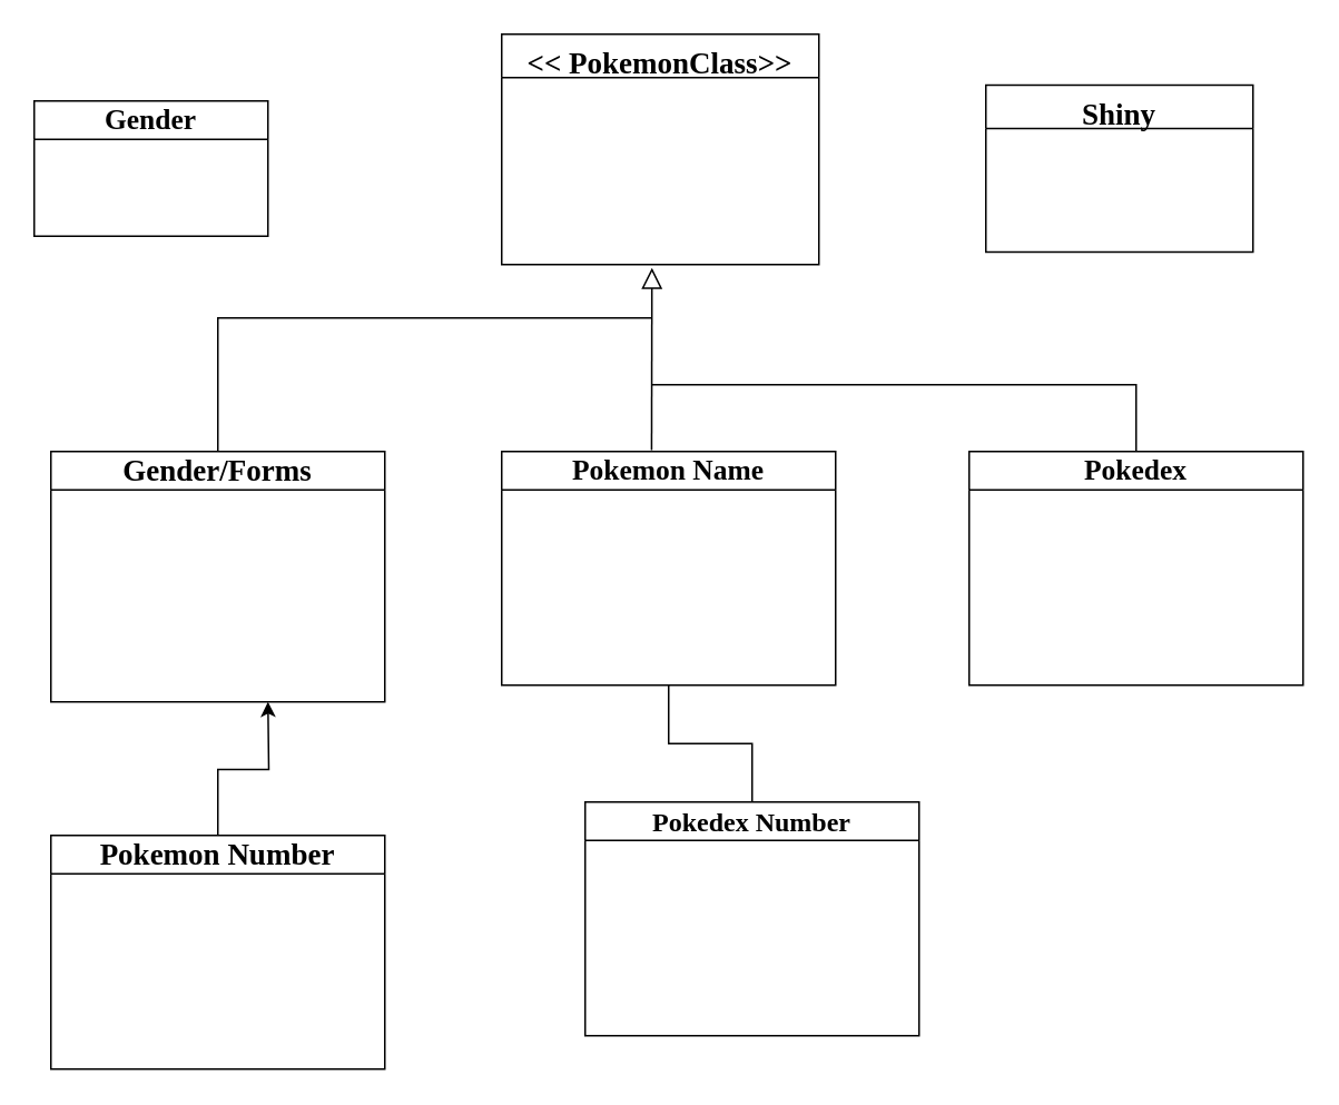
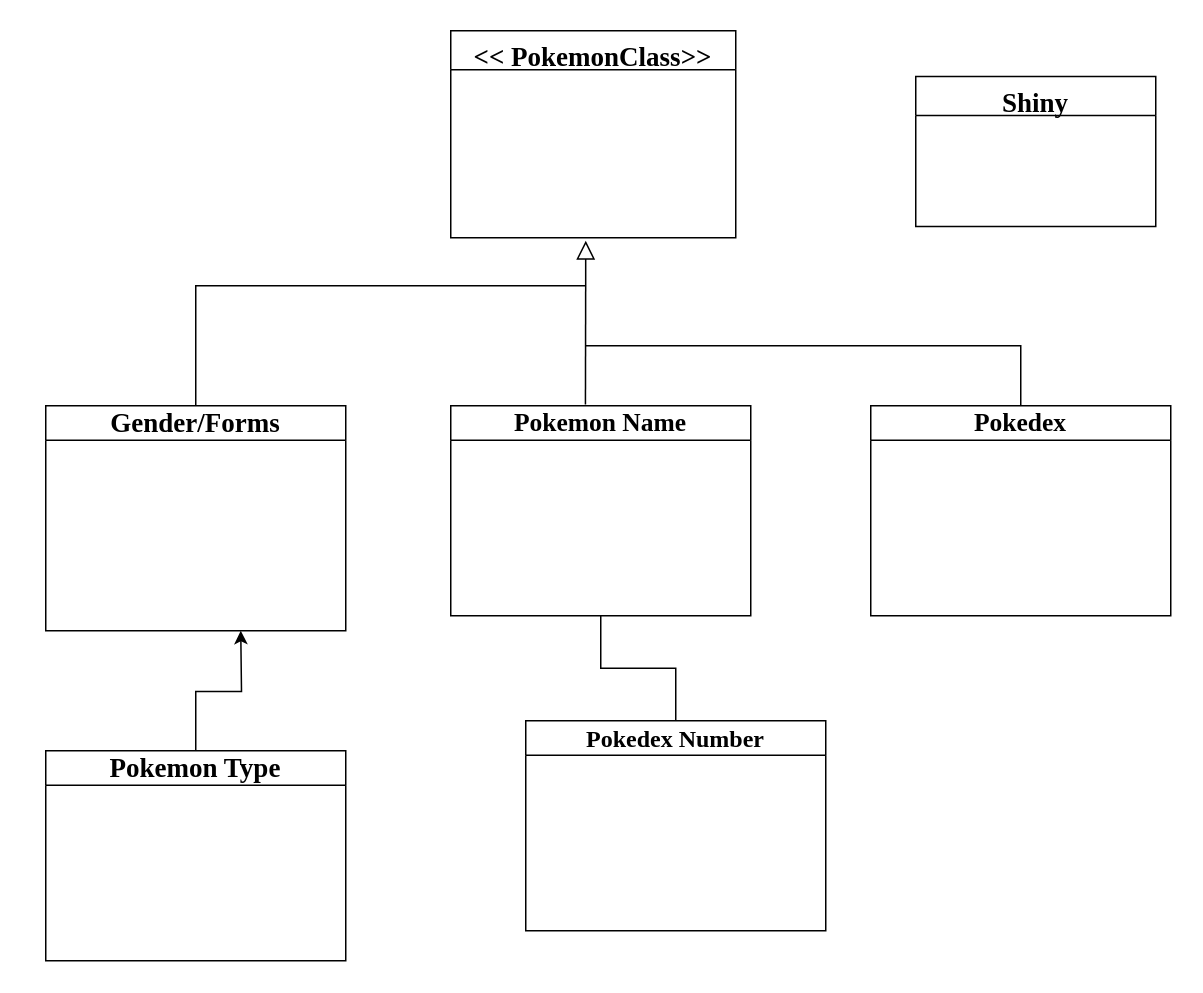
- <mxCell id="5" value="&lt;font face=&quot;Times New Roman&quot; style=&quot;font-size: 17px;&quot;&gt;Gender&lt;/font&gt;" style="swimlane;whiteSpace=wrap;html=1;" vertex="1" parent="1"><mxGeometry x="20" y="60" width="140" height="81" as="geometry" /></mxCell>
- <mxCell id="4" value="Shiny" style="swimlane;fontStyle=1;align=center;verticalAlign=top;childLayout=stackLayout;horizontal=1;startSize=26;horizontalStack=0;resizeParent=1;resizeLast=0;collapsible=1;marginBottom=0;rounded=0;shadow=0;strokeWidth=1;fontSize=18;fontFamily=Times New Roman;" parent="1" vertex="1"><mxGeometry x="590" y="50.5" width="160" height="100" as="geometry"><mxRectangle x="550" y="140" width="160" height="26" as="alternateBounds" /></mxGeometry></mxCell>
+ <mxCell id="4" value="Shiny" style="swimlane;fontStyle=1;align=center;verticalAlign=top;childLayout=stackLayout;horizontal=1;startSize=26;horizontalStack=0;resizeParent=1;resizeLast=0;collapsible=1;marginBottom=0;rounded=0;shadow=0;strokeWidth=1;fontSize=18;fontFamily=Times New Roman;" parent="1" vertex="1"><mxGeometry x="610" y="50.5" width="160" height="100" as="geometry"><mxRectangle x="550" y="140" width="160" height="26" as="alternateBounds" /></mxGeometry></mxCell>
- <mxCell id="14" value="&lt;font style=&quot;font-size: 18px;&quot; face=&quot;Times New Roman&quot;&gt;Pokemon Number&lt;/font&gt;" style="swimlane;whiteSpace=wrap;html=1;" vertex="1" parent="1"><mxGeometry x="30" y="500" width="200" height="140" as="geometry" /></mxCell>
+ <mxCell id="14" value="&lt;font style=&quot;font-size: 18px;&quot; face=&quot;Times New Roman&quot;&gt;Pokemon Type&lt;/font&gt;" style="swimlane;whiteSpace=wrap;html=1;" vertex="1" parent="1"><mxGeometry x="30" y="500" width="200" height="140" as="geometry" /></mxCell>
